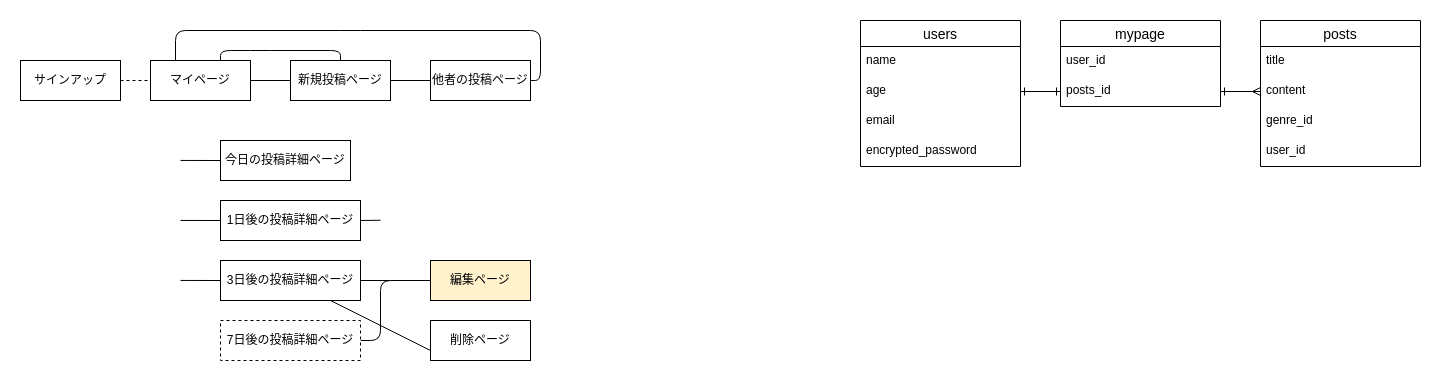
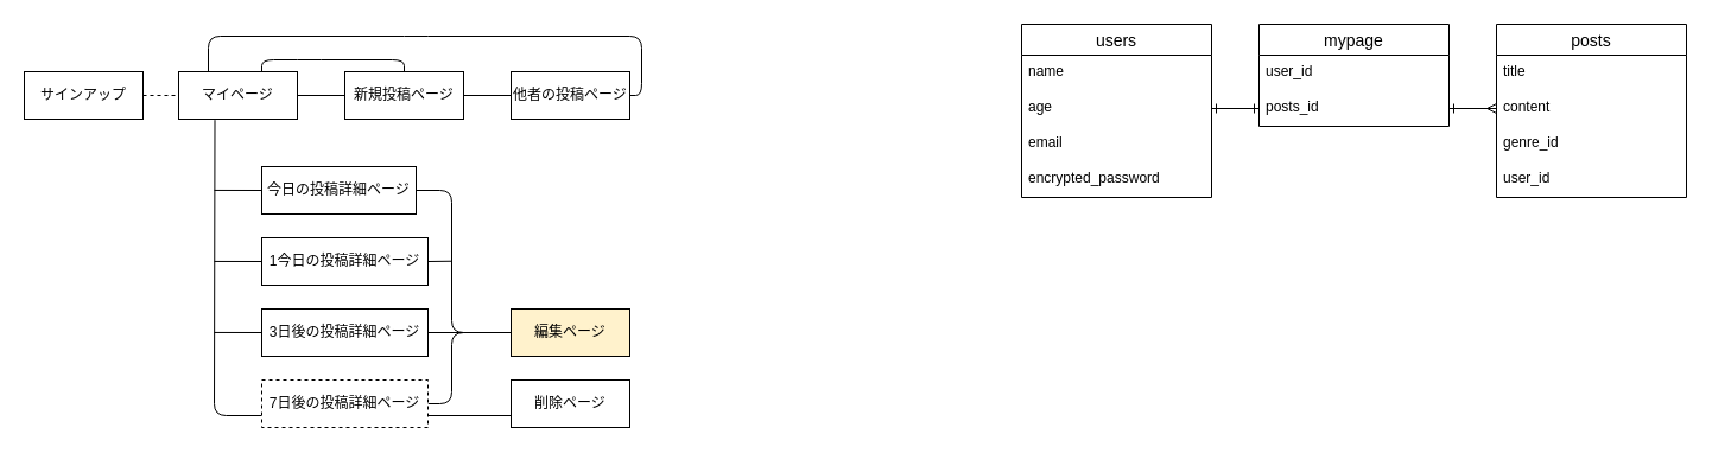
+ <mxCell id="28" style="edgeStyle=none;html=1;exitX=1;exitY=0.5;exitDx=0;exitDy=0;entryX=0;entryY=0.5;entryDx=0;entryDy=0;startArrow=none;startFill=0;endArrow=none;endFill=0;" edge="1" parent="1" source="29" target="38"><mxGeometry relative="1" as="geometry"><Array as="points"><mxPoint x="380" y="160" /><mxPoint x="380" y="280" /></Array></mxGeometry></mxCell>
- <mxCell id="32" value="1日後の投稿詳細ページ" style="whiteSpace=wrap;html=1;align=center;" vertex="1" parent="1"><mxGeometry x="220" y="200" width="140" height="40" as="geometry" /></mxCell>
+ <mxCell id="32" value="1今日の投稿詳細ページ" style="whiteSpace=wrap;html=1;align=center;" vertex="1" parent="1"><mxGeometry x="220" y="200" width="140" height="40" as="geometry" /></mxCell>
+ <mxCell id="20" style="edgeStyle=none;html=1;exitX=0.305;exitY=1.017;exitDx=0;exitDy=0;entryX=0;entryY=0.75;entryDx=0;entryDy=0;startArrow=none;startFill=0;endArrow=none;endFill=0;exitPerimeter=0;" edge="1" parent="1" source="21" target="37"><mxGeometry relative="1" as="geometry"><Array as="points"><mxPoint x="180" y="350" /></Array></mxGeometry></mxCell>
- <mxCell id="39" style="edgeStyle=none;html=1;exitX=0;exitY=0.75;exitDx=0;exitDy=0;startArrow=none;startFill=0;endArrow=none;endFill=0;" edge="1" parent="1" source="40" target="35"><mxGeometry relative="1" as="geometry" /></mxCell>
+ <mxCell id="39" style="edgeStyle=none;html=1;exitX=0;exitY=0.75;exitDx=0;exitDy=0;entryX=1;entryY=0.75;entryDx=0;entryDy=0;startArrow=none;startFill=0;endArrow=none;endFill=0;" edge="1" parent="1" source="40" target="37"><mxGeometry relative="1" as="geometry" /></mxCell>
